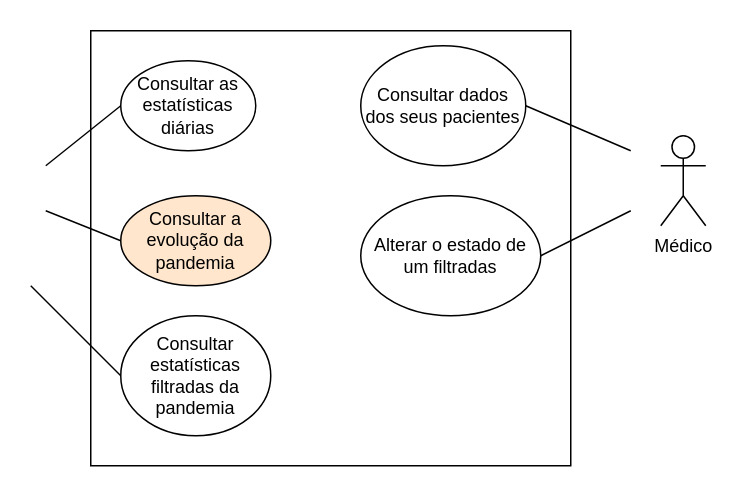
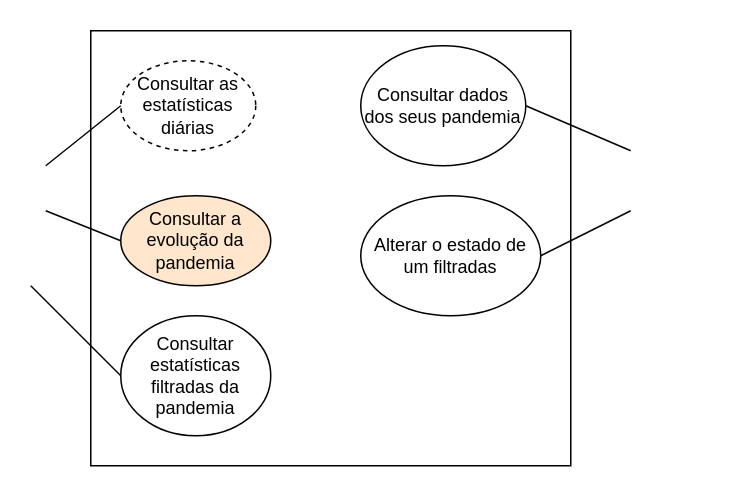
- <mxCell id="4" value="Consultar as estatísticas diárias" style="ellipse;whiteSpace=wrap;html=1;" vertex="1" parent="1"><mxGeometry x="80" y="40" width="90" height="60" as="geometry" /></mxCell>
+ <mxCell id="4" value="Consultar as estatísticas diárias" style="ellipse;whiteSpace=wrap;html=1;dashed=1;" vertex="1" parent="1"><mxGeometry x="80" y="40" width="90" height="60" as="geometry" /></mxCell>
- <mxCell id="10" value="Consultar dados dos seus pacientes" style="ellipse;whiteSpace=wrap;html=1;" vertex="1" parent="1"><mxGeometry x="240" y="30" width="110" height="80" as="geometry" /></mxCell>
+ <mxCell id="10" value="Consultar dados dos seus pandemia" style="ellipse;whiteSpace=wrap;html=1;" vertex="1" parent="1"><mxGeometry x="240" y="30" width="110" height="80" as="geometry" /></mxCell>
- <mxCell id="3" value="Médico" style="shape=umlActor;verticalLabelPosition=bottom;verticalAlign=top;html=1;" vertex="1" parent="1"><mxGeometry x="440" y="90" width="30" height="60" as="geometry" /></mxCell>
